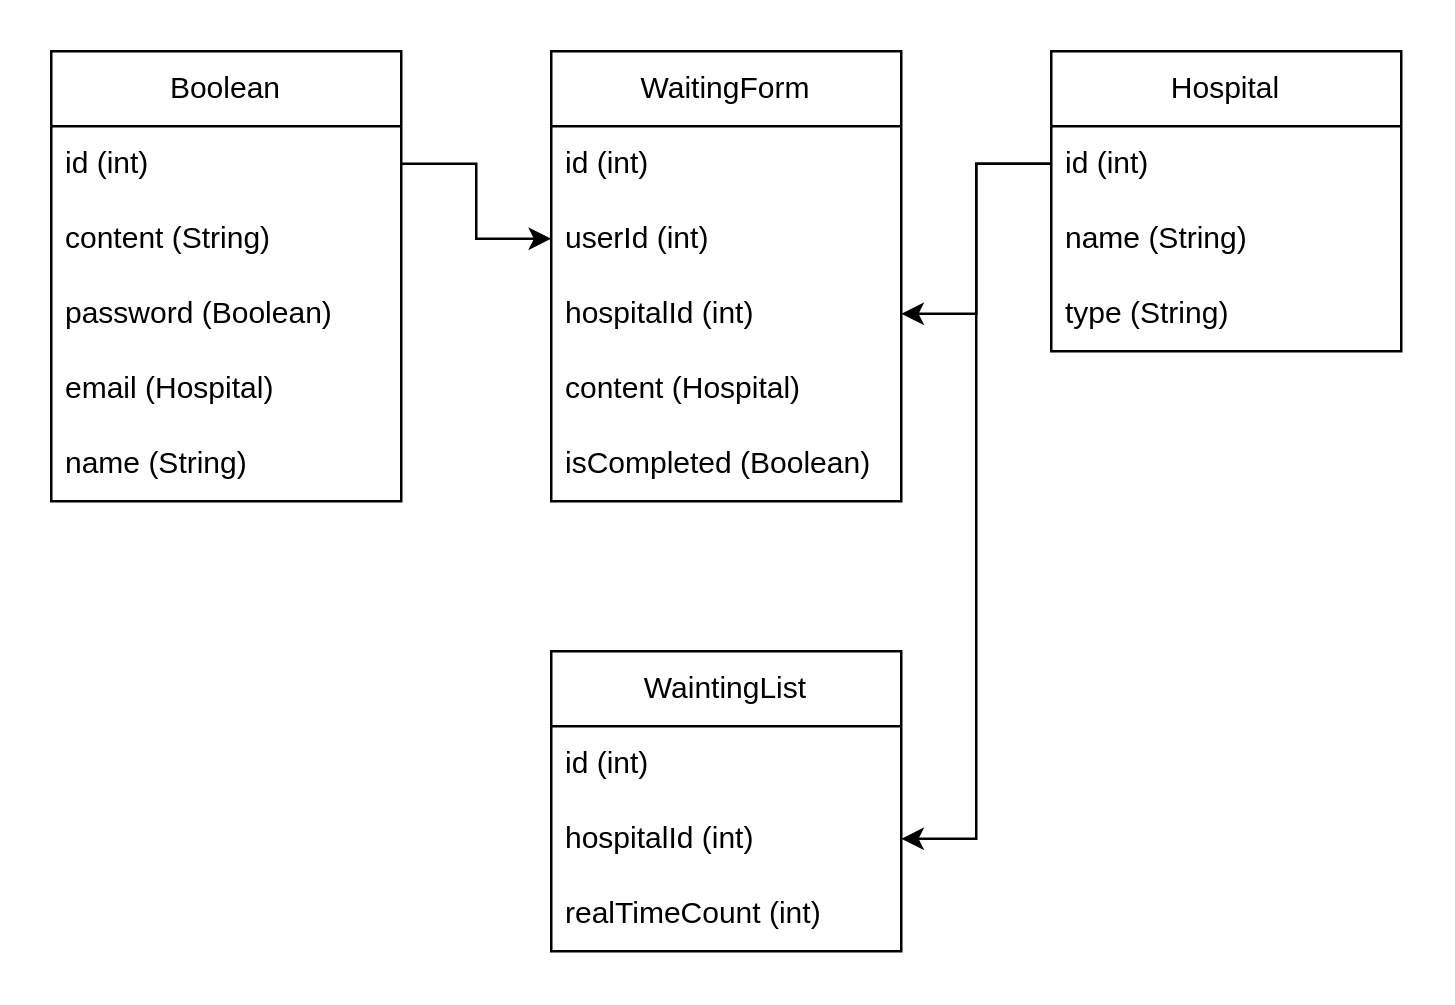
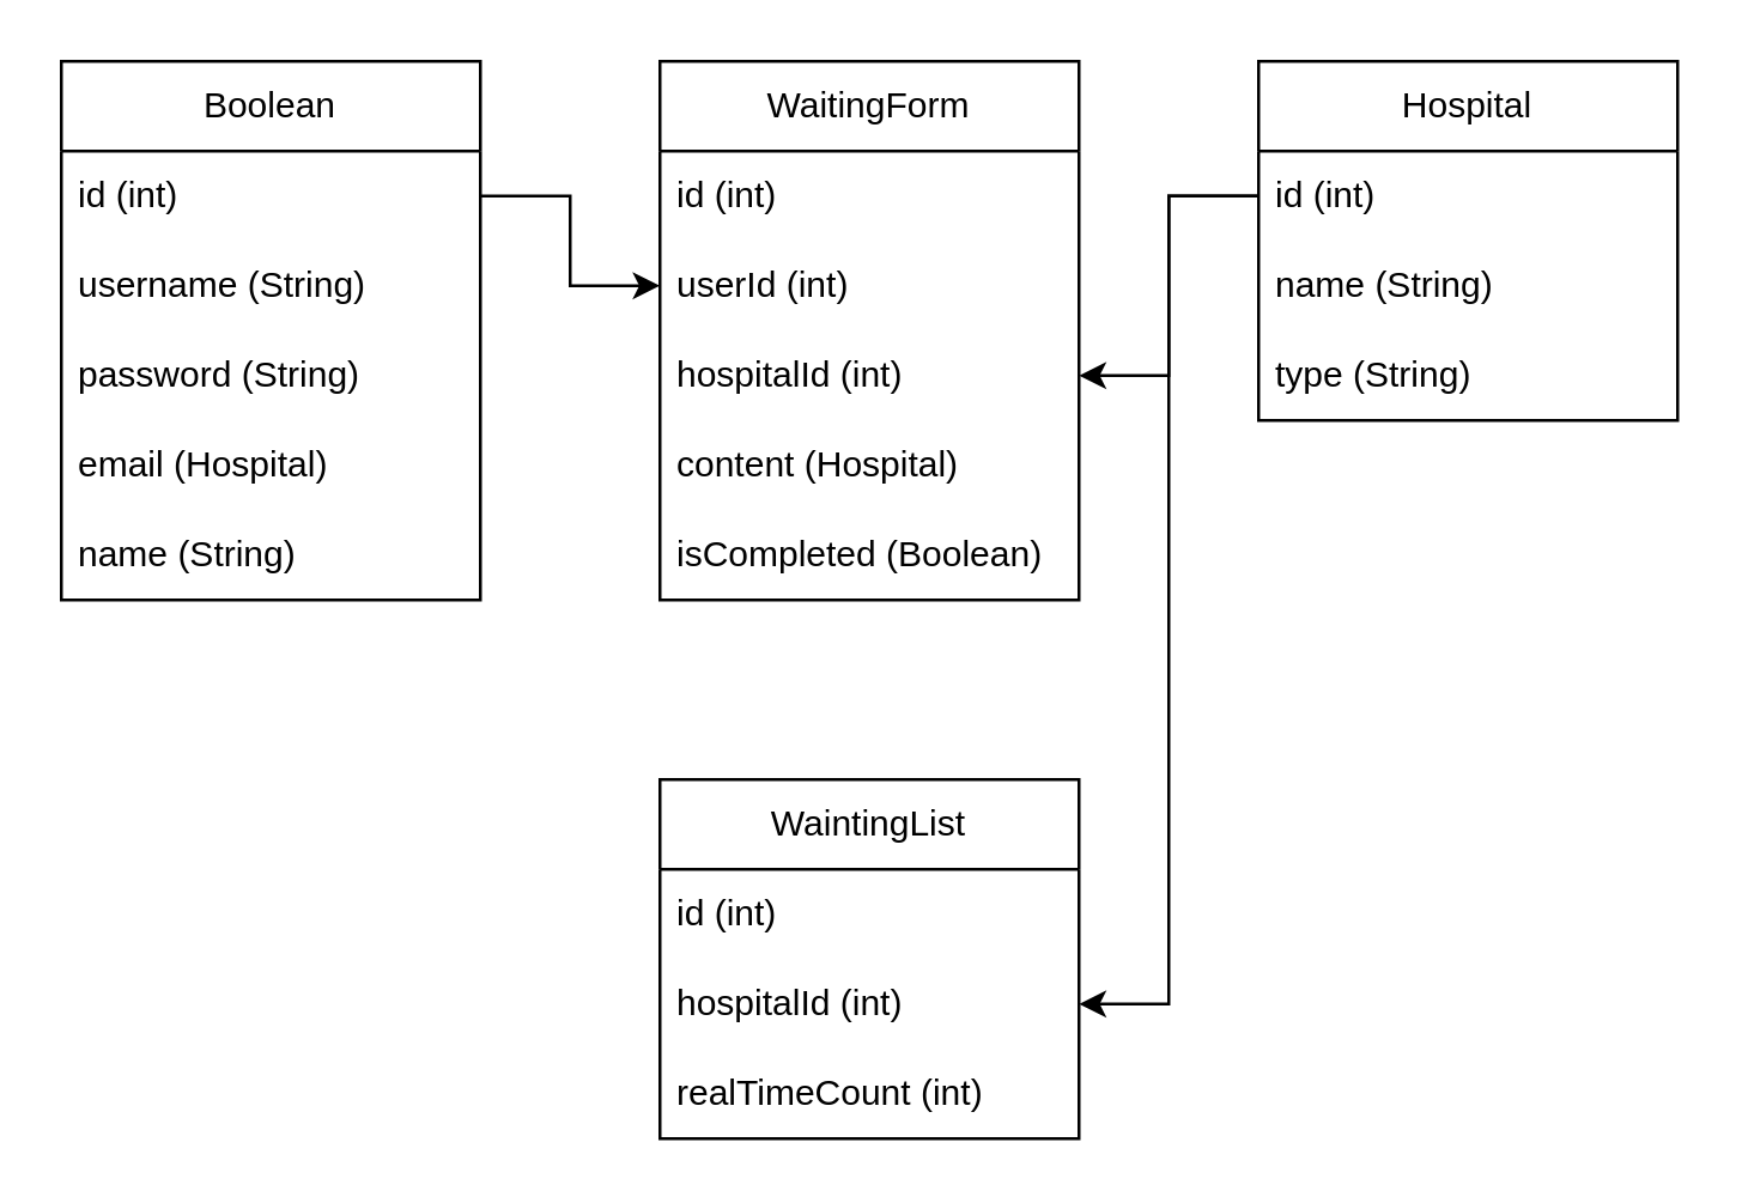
- <mxCell id="4" value="content (String)" style="text;strokeColor=none;fillColor=none;align=left;verticalAlign=middle;spacingLeft=4;spacingRight=4;overflow=hidden;points=[[0,0.5],[1,0.5]];portConstraint=eastwest;rotatable=0;whiteSpace=wrap;html=1;" vertex="1" parent="2"><mxGeometry y="60" width="140" height="30" as="geometry" /></mxCell>
+ <mxCell id="4" value="username (String)" style="text;strokeColor=none;fillColor=none;align=left;verticalAlign=middle;spacingLeft=4;spacingRight=4;overflow=hidden;points=[[0,0.5],[1,0.5]];portConstraint=eastwest;rotatable=0;whiteSpace=wrap;html=1;" vertex="1" parent="2"><mxGeometry y="60" width="140" height="30" as="geometry" /></mxCell>
- <mxCell id="5" value="password (Boolean)" style="text;strokeColor=none;fillColor=none;align=left;verticalAlign=middle;spacingLeft=4;spacingRight=4;overflow=hidden;points=[[0,0.5],[1,0.5]];portConstraint=eastwest;rotatable=0;whiteSpace=wrap;html=1;" vertex="1" parent="2"><mxGeometry y="90" width="140" height="30" as="geometry" /></mxCell>
+ <mxCell id="5" value="password (String)" style="text;strokeColor=none;fillColor=none;align=left;verticalAlign=middle;spacingLeft=4;spacingRight=4;overflow=hidden;points=[[0,0.5],[1,0.5]];portConstraint=eastwest;rotatable=0;whiteSpace=wrap;html=1;" vertex="1" parent="2"><mxGeometry y="90" width="140" height="30" as="geometry" /></mxCell>
